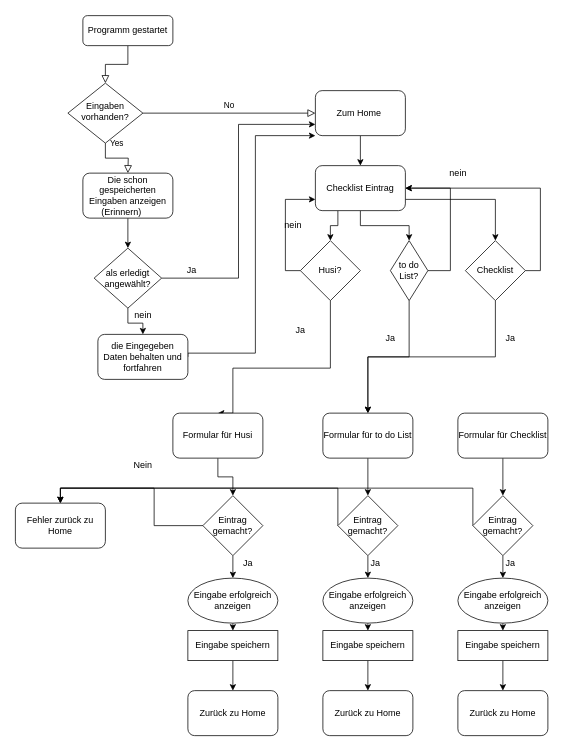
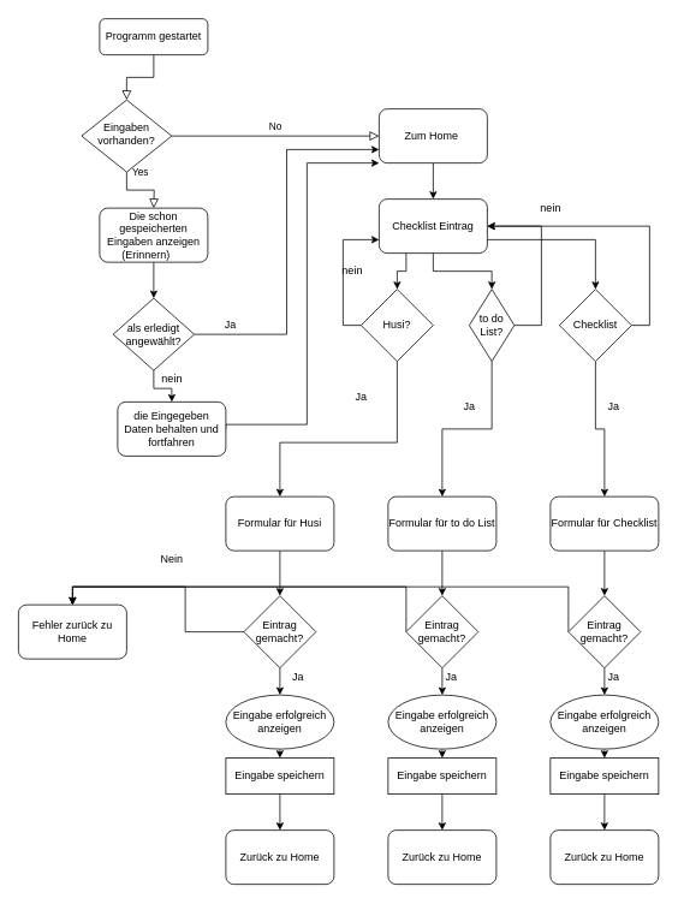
- <mxCell id="28" style="edgeStyle=orthogonalEdgeStyle;rounded=0;orthogonalLoop=1;jettySize=auto;html=1;exitX=0.5;exitY=1;exitDx=0;exitDy=0;" edge="1" parent="1" source="30" target="34"><mxGeometry relative="1" as="geometry" /></mxCell>
+ <mxCell id="28" style="edgeStyle=orthogonalEdgeStyle;rounded=0;orthogonalLoop=1;jettySize=auto;html=1;exitX=0.5;exitY=1;exitDx=0;exitDy=0;entryX=0.5;entryY=0;entryDx=0;entryDy=0;" edge="1" parent="1" source="30" target="36"><mxGeometry relative="1" as="geometry" /></mxCell>
- <mxCell id="32" value="Formular für Husi" style="rounded=1;whiteSpace=wrap;html=1;" vertex="1" parent="1"><mxGeometry x="230" y="550" width="120" height="60" as="geometry" /></mxCell>
+ <mxCell id="32" value="Formular für Husi" style="rounded=1;whiteSpace=wrap;html=1;" vertex="1" parent="1"><mxGeometry x="250" y="550" width="120" height="60" as="geometry" /></mxCell>
